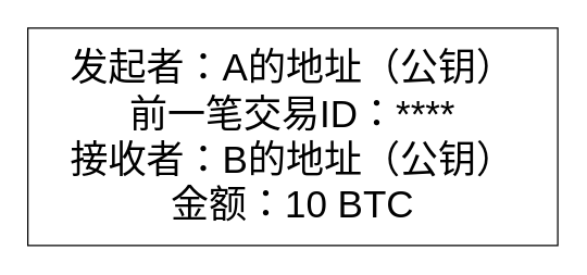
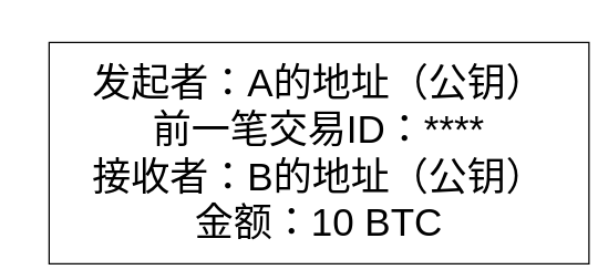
- <mxCell id="2" value="&lt;font style=&quot;font-size: 28px&quot;&gt;发起者：A的地址（公钥）&lt;br&gt;前一笔交易ID：****&lt;br&gt;接收者：B的地址（公钥）&lt;br&gt;金额：10 BTC&lt;br&gt;&lt;/font&gt;" style="rounded=0;whiteSpace=wrap;html=1;" vertex="1" parent="1"><mxGeometry x="20" y="20" width="390" height="160" as="geometry" /></mxCell>
+ <mxCell id="2" value="&lt;font style=&quot;font-size: 28px&quot;&gt;发起者：A的地址（公钥）&lt;br&gt;前一笔交易ID：****&lt;br&gt;接收者：B的地址（公钥）&lt;br&gt;金额：10 BTC&lt;br&gt;&lt;/font&gt;" style="rounded=0;whiteSpace=wrap;html=1;" vertex="1" parent="1"><mxGeometry x="35" y="30" width="390" height="160" as="geometry" /></mxCell>
